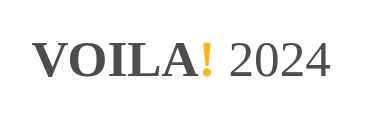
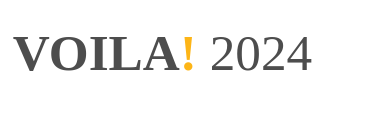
- <mxCell id="2" value="&lt;font size=&quot;1&quot; face=&quot;Palatino Linotype&quot; style=&quot;&quot;&gt;&lt;b style=&quot;font-size: 41px;&quot;&gt;&lt;font color=&quot;#4d4d4d&quot;&gt;VOILA&lt;/font&gt;&lt;font color=&quot;#fdb517&quot;&gt;!&lt;/font&gt;&amp;nbsp;&lt;/b&gt;&lt;span style=&quot;font-size: 41px;&quot;&gt;&lt;font color=&quot;#4d4d4d&quot;&gt;2024&lt;/font&gt;&lt;/span&gt;&lt;/font&gt;" style="text;html=1;strokeColor=none;fillColor=none;align=center;verticalAlign=middle;whiteSpace=wrap;rounded=0;fontSize=34;" parent="1" vertex="1"><mxGeometry y="20" width="250" height="53" as="geometry" x="20" /></mxCell>
+ <mxCell id="2" value="&lt;font size=&quot;1&quot; face=&quot;Palatino Linotype&quot; style=&quot;&quot;&gt;&lt;b style=&quot;font-size: 41px;&quot;&gt;&lt;font color=&quot;#4d4d4d&quot;&gt;VOILA&lt;/font&gt;&lt;font color=&quot;#fdb517&quot;&gt;!&lt;/font&gt;&amp;nbsp;&lt;/b&gt;&lt;span style=&quot;font-size: 41px;&quot;&gt;&lt;font color=&quot;#4d4d4d&quot;&gt;2024&lt;/font&gt;&lt;/span&gt;&lt;/font&gt;" style="text;html=1;strokeColor=none;fillColor=none;align=center;verticalAlign=middle;whiteSpace=wrap;rounded=0;fontSize=34;" parent="1" vertex="1"><mxGeometry x="5" y="15" width="250" height="53" as="geometry" /></mxCell>
